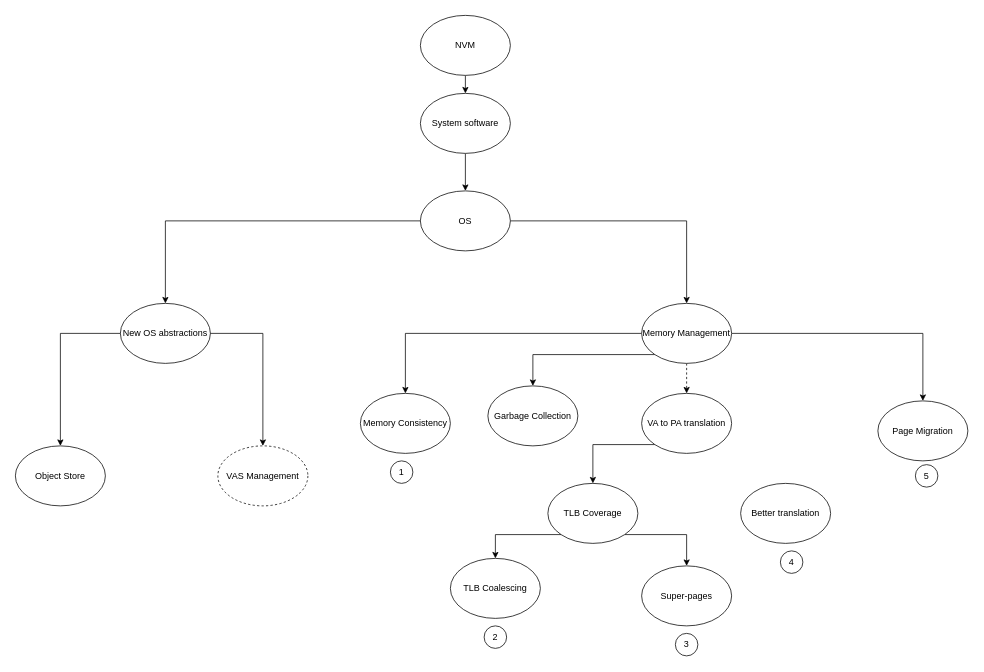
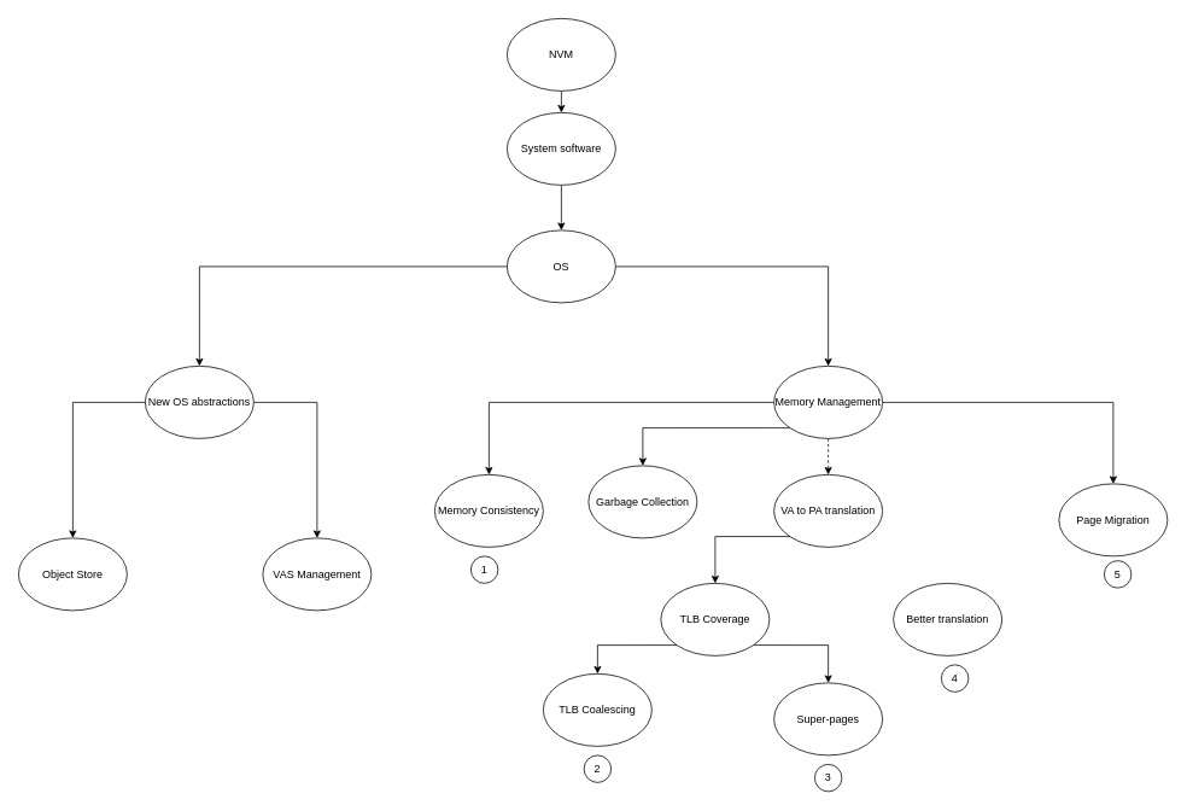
- <mxCell id="23" value="VAS Management" style="ellipse;whiteSpace=wrap;html=1;dashed=1;" parent="1" vertex="1"><mxGeometry x="290" y="594" width="120" height="80" as="geometry" /></mxCell>
+ <mxCell id="23" value="VAS Management" style="ellipse;whiteSpace=wrap;html=1;" parent="1" vertex="1"><mxGeometry x="290" y="594" width="120" height="80" as="geometry" /></mxCell>
